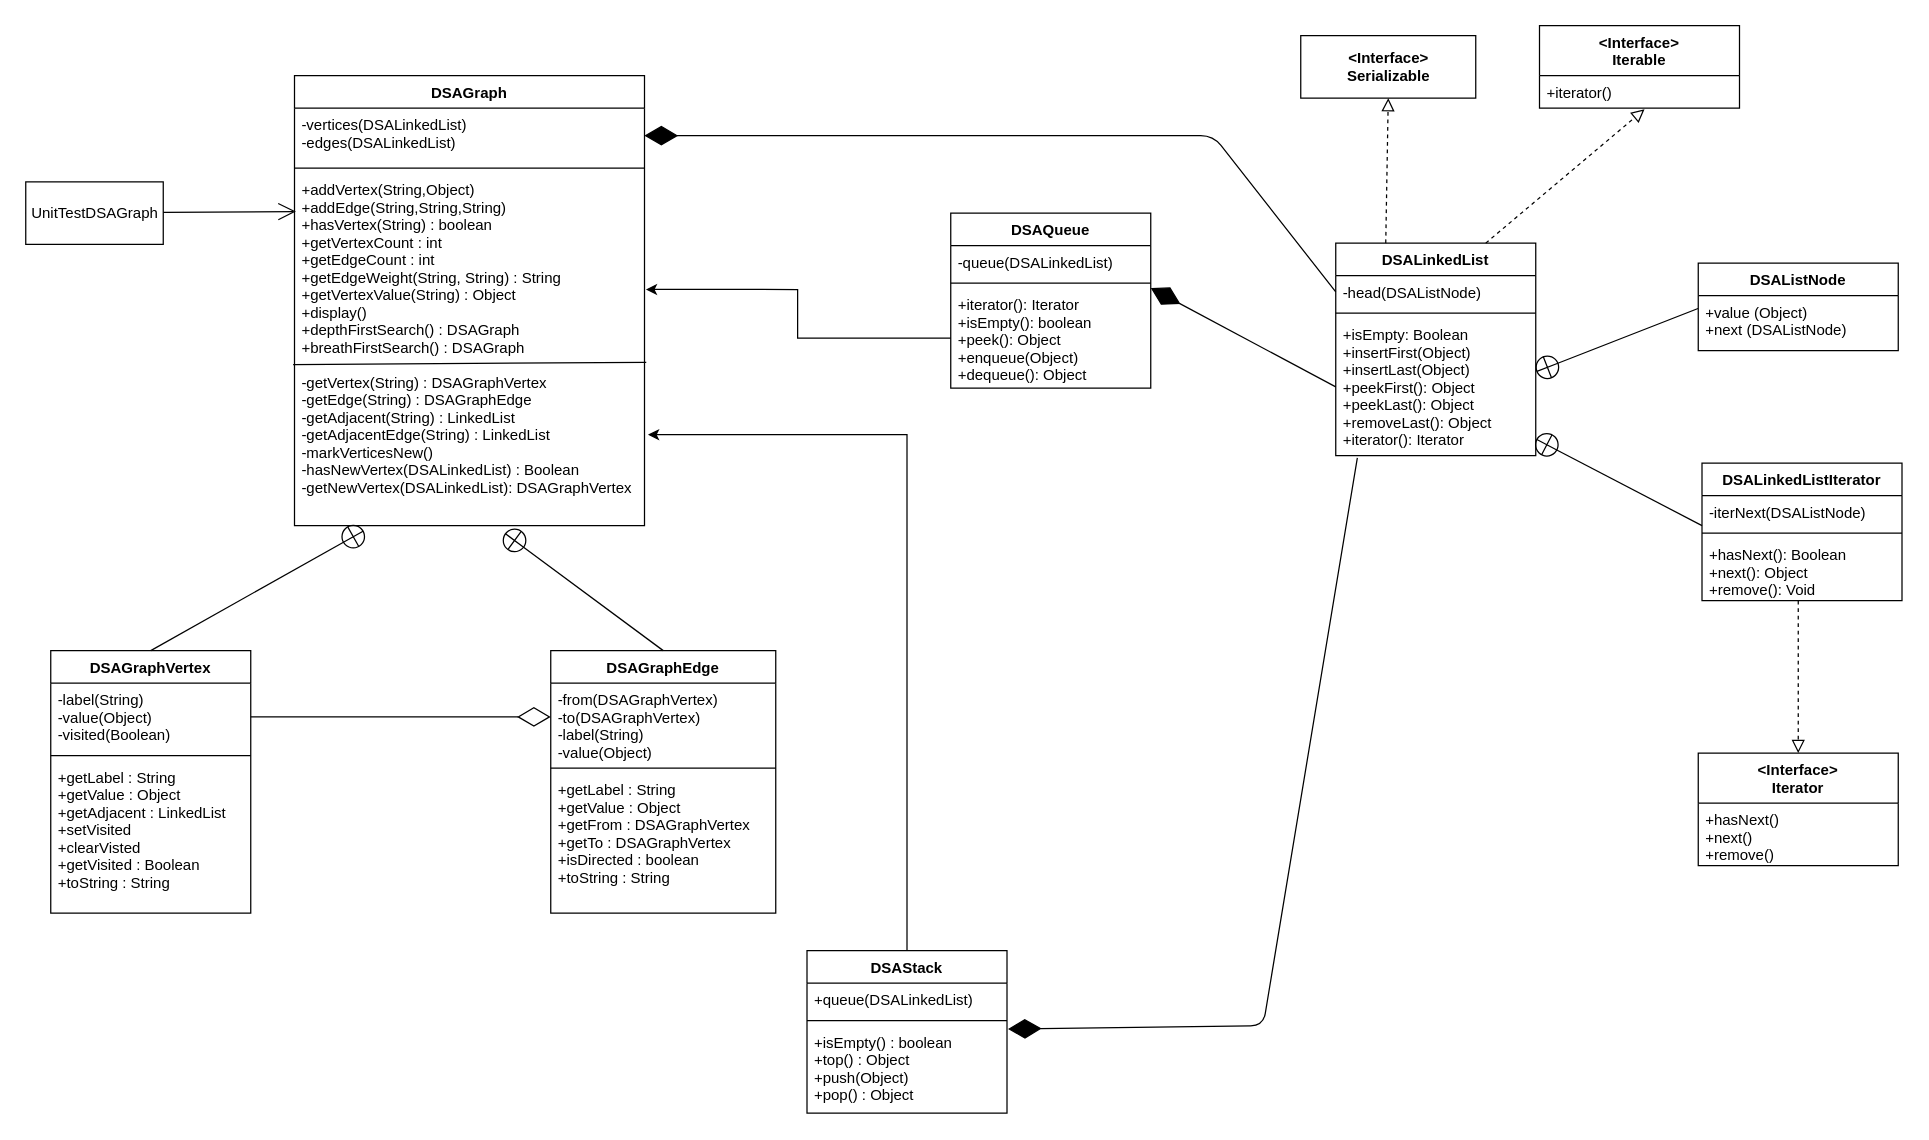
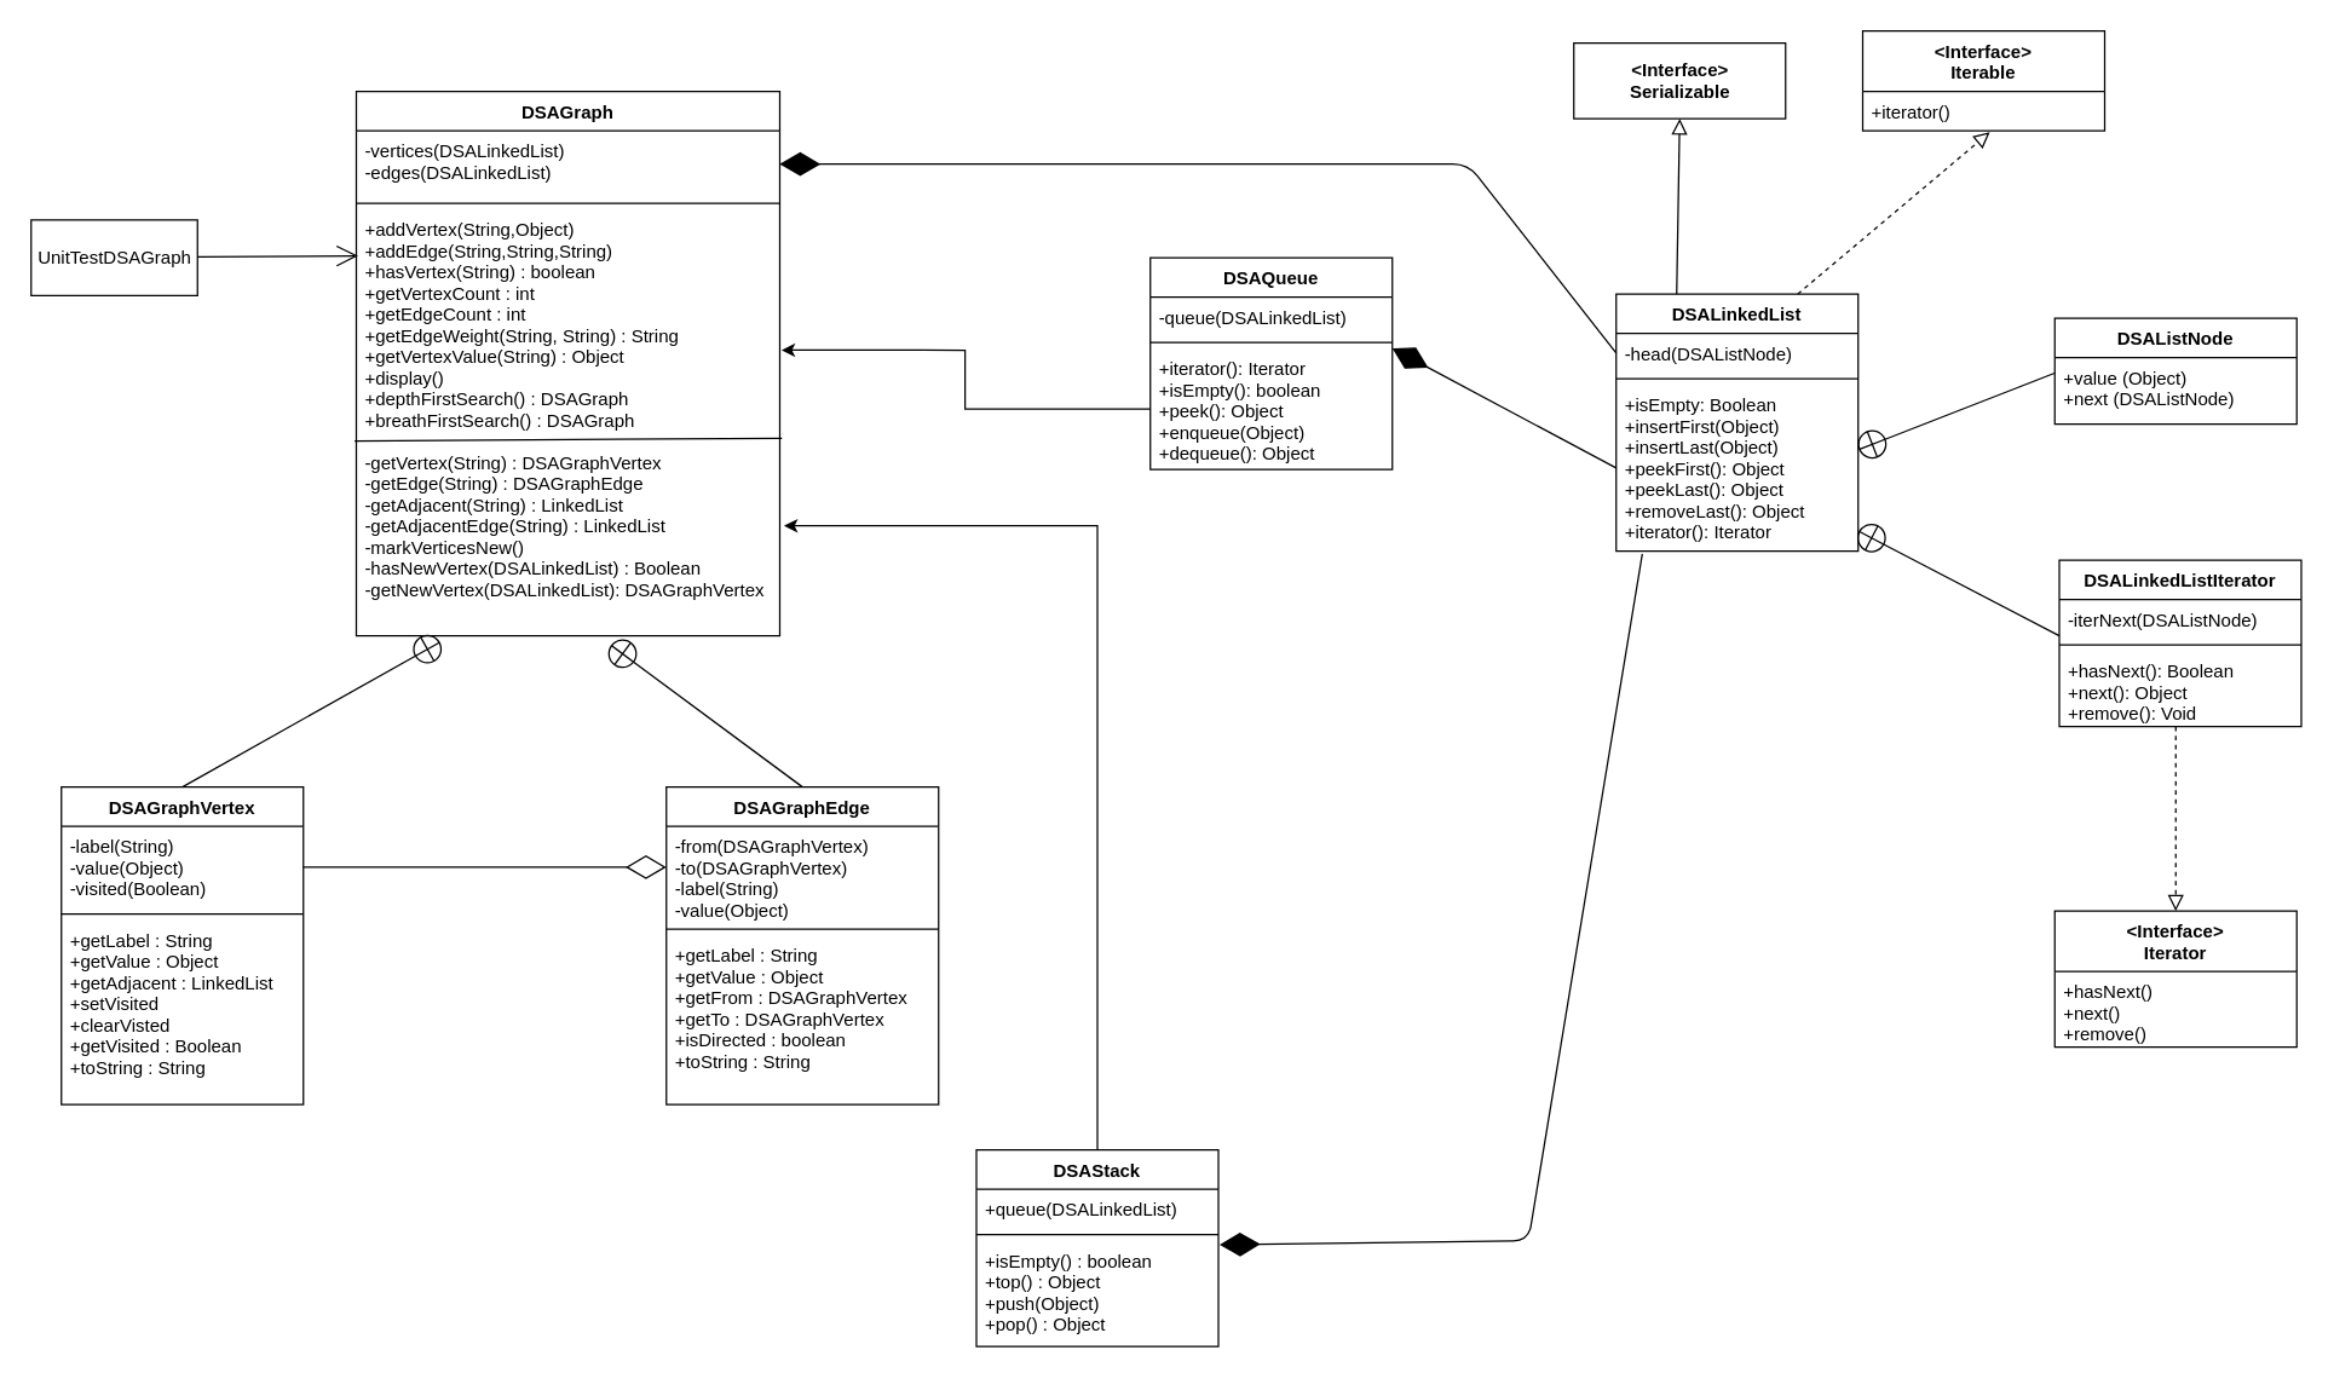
- <mxCell id="41" value="" style="endArrow=block;startArrow=none;endFill=0;startFill=0;endSize=8;html=1;verticalAlign=bottom;dashed=1;labelBackgroundColor=none;exitX=0.25;exitY=0;exitDx=0;exitDy=0;entryX=0.5;entryY=1;entryDx=0;entryDy=0;" edge="1" parent="1" source="20" target="36"><mxGeometry width="160" relative="1" as="geometry"><mxPoint x="1161" y="-50" as="sourcePoint" /><mxPoint x="1101" y="80" as="targetPoint" /></mxGeometry></mxCell>
+ <mxCell id="41" value="" style="endArrow=block;startArrow=none;endFill=0;startFill=0;endSize=8;html=1;verticalAlign=bottom;dashed=0;labelBackgroundColor=none;exitX=0.25;exitY=0;exitDx=0;exitDy=0;entryX=0.5;entryY=1;entryDx=0;entryDy=0;" edge="1" parent="1" source="20" target="36"><mxGeometry width="160" relative="1" as="geometry"><mxPoint x="1161" y="-50" as="sourcePoint" /><mxPoint x="1101" y="80" as="targetPoint" /></mxGeometry></mxCell>
